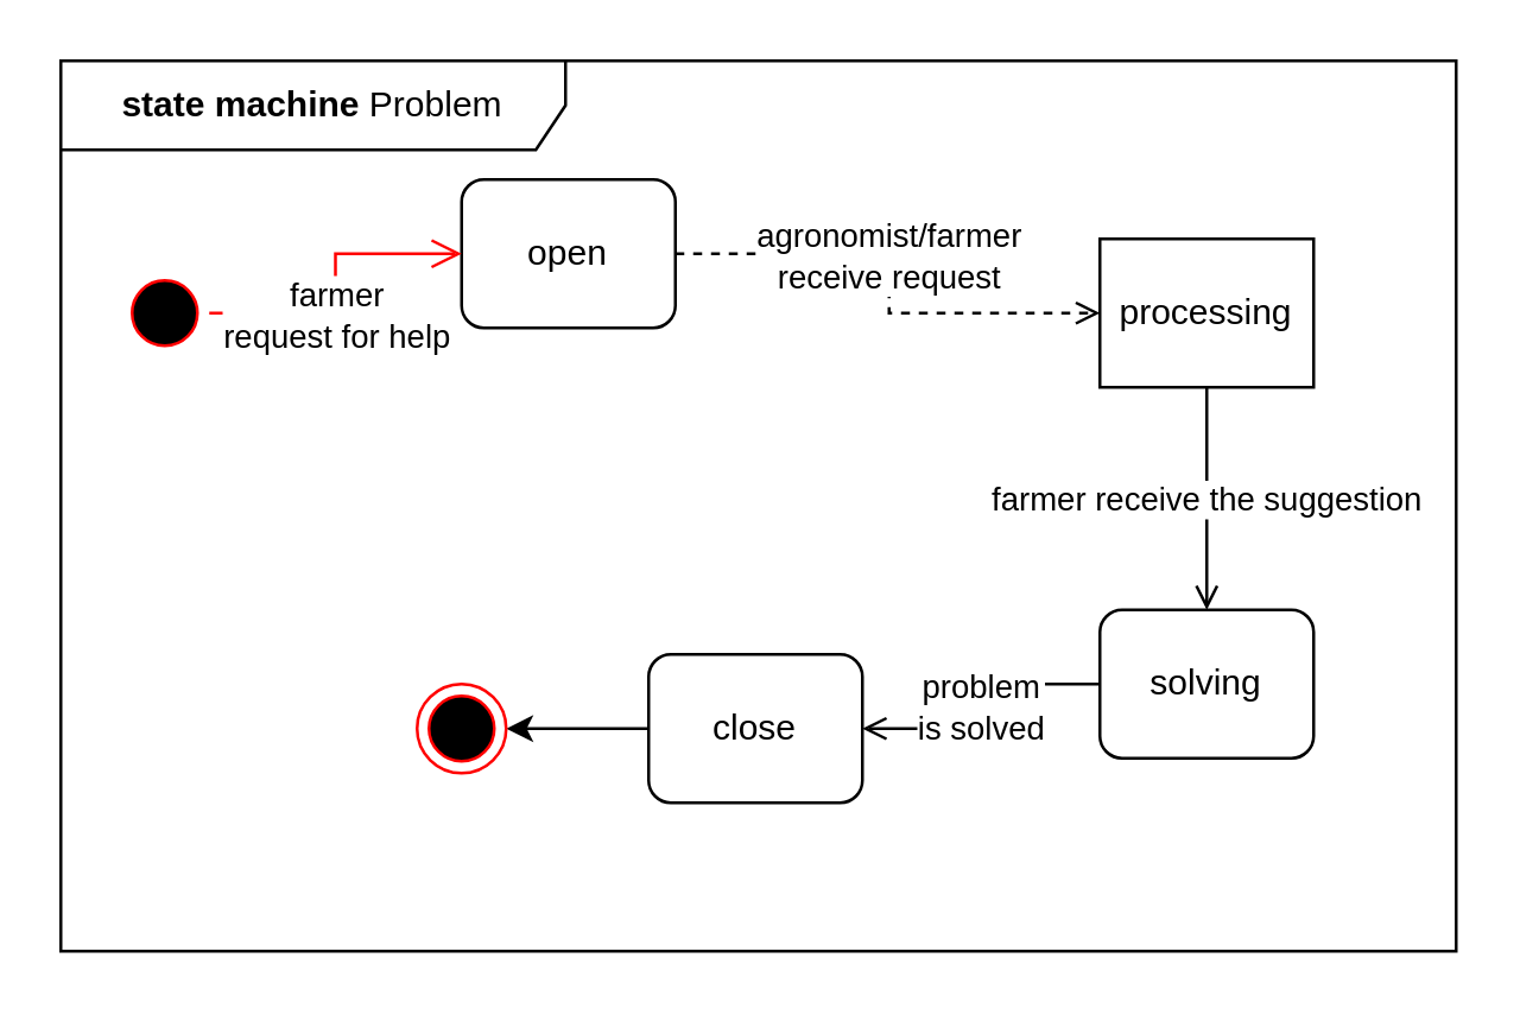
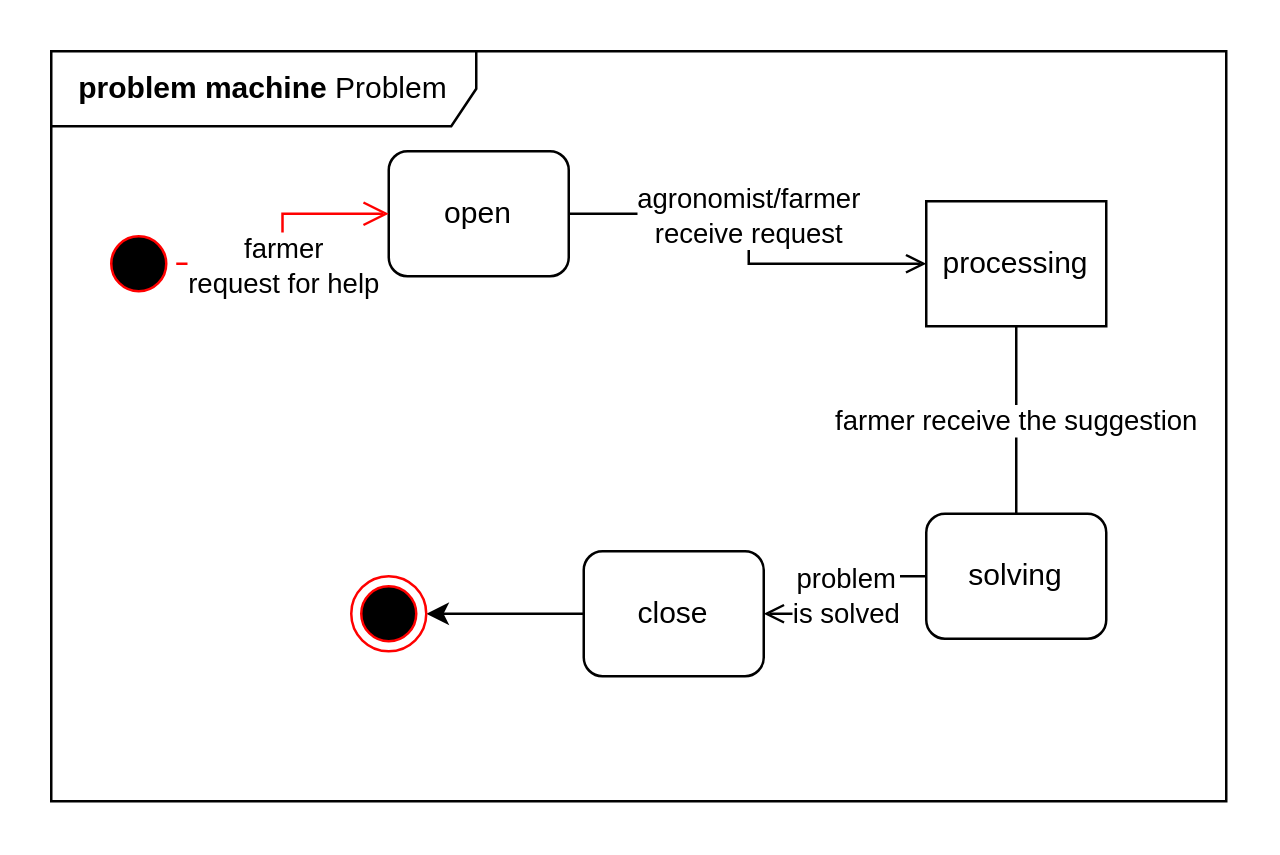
- <mxCell id="2" value="&lt;b&gt;state machine &lt;/b&gt;Problem" style="shape=umlFrame;whiteSpace=wrap;html=1;width=170;height=30;" parent="1" vertex="1"><mxGeometry x="20" y="20" width="470" height="300" as="geometry" /></mxCell>
+ <mxCell id="2" value="&lt;b&gt;problem machine &lt;/b&gt;Problem" style="shape=umlFrame;whiteSpace=wrap;html=1;width=170;height=30;" parent="1" vertex="1"><mxGeometry x="20" y="20" width="470" height="300" as="geometry" /></mxCell>
- <mxCell id="3" value="" style="edgeStyle=elbowEdgeStyle;rounded=0;orthogonalLoop=1;jettySize=auto;html=1;endArrow=open;endFill=0;dashed=1;" parent="1" source="5" target="10" edge="1"><mxGeometry relative="1" as="geometry" /></mxCell>
+ <mxCell id="3" value="" style="edgeStyle=elbowEdgeStyle;rounded=0;orthogonalLoop=1;jettySize=auto;html=1;endArrow=open;endFill=0;" parent="1" source="5" target="10" edge="1"><mxGeometry relative="1" as="geometry" /></mxCell>
- <mxCell id="9" value="farmer receive the suggestion" style="edgeStyle=elbowEdgeStyle;rounded=0;orthogonalLoop=1;jettySize=auto;html=1;endArrow=open;endFill=0;elbow=horizontal;" parent="1" source="10" target="12" edge="1"><mxGeometry relative="1" as="geometry" /></mxCell>
+ <mxCell id="9" value="farmer receive the suggestion" style="edgeStyle=elbowEdgeStyle;rounded=0;orthogonalLoop=1;jettySize=auto;html=1;endArrow=none;endFill=0;elbow=horizontal;" parent="1" source="10" target="12" edge="1"><mxGeometry relative="1" as="geometry" /></mxCell>
- <mxCell id="14" value="close" style="rounded=1;whiteSpace=wrap;html=1;" parent="1" vertex="1"><mxGeometry x="218" y="220" width="72" height="50" as="geometry" /></mxCell>
+ <mxCell id="14" value="close" style="rounded=1;whiteSpace=wrap;html=1;" parent="1" vertex="1"><mxGeometry x="233" y="220" width="72" height="50" as="geometry" /></mxCell>
